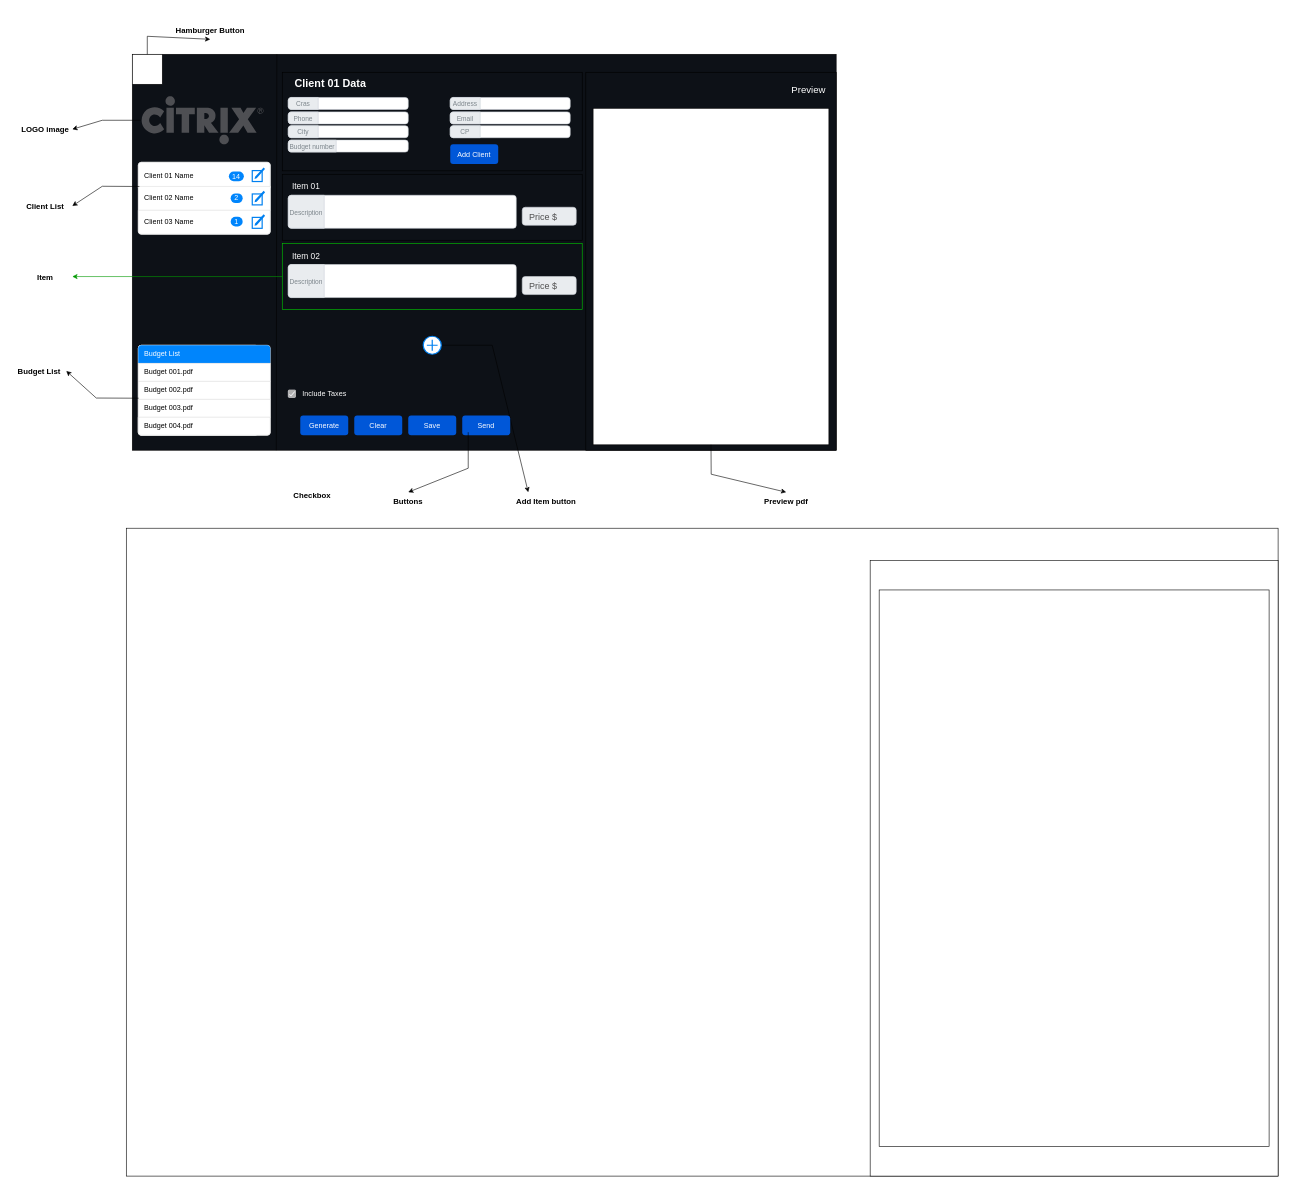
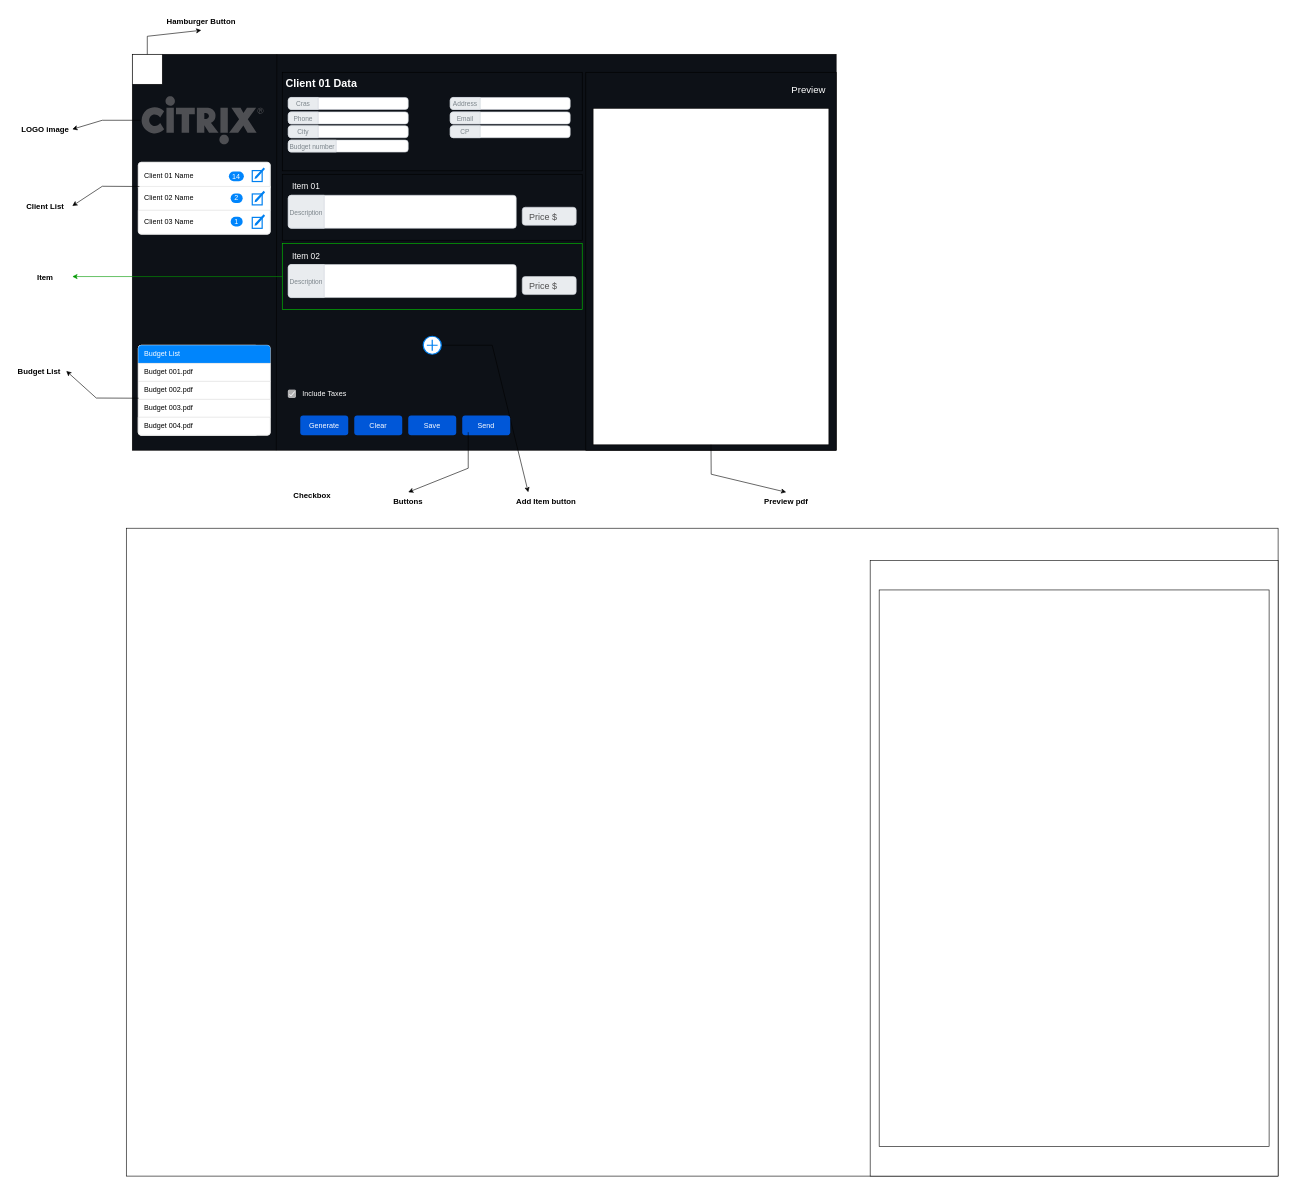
- <mxCell id="62" value="Hamburger Button" style="text;html=1;strokeColor=none;fillColor=none;align=center;verticalAlign=middle;whiteSpace=wrap;rounded=0;fontStyle=1;fontSize=13;" parent="1" vertex="1"><mxGeometry x="285" y="35" width="130" height="30" as="geometry" /></mxCell>
+ <mxCell id="62" value="Hamburger Button" style="text;html=1;strokeColor=none;fillColor=none;align=center;verticalAlign=middle;whiteSpace=wrap;rounded=0;fontStyle=1;fontSize=13;" parent="1" vertex="1"><mxGeometry x="270" y="20" width="130" height="30" as="geometry" /></mxCell>
- <mxCell id="40" value="Client 01 Data" style="text;strokeColor=none;fillColor=none;html=1;fontSize=18;fontStyle=1;verticalAlign=middle;align=center;fontColor=#FFFFFF;" parent="1" vertex="1"><mxGeometry x="485" y="124" width="130" height="30" as="geometry" /></mxCell>
+ <mxCell id="40" value="Client 01 Data" style="text;strokeColor=none;fillColor=none;html=1;fontSize=18;fontStyle=1;verticalAlign=middle;align=center;fontColor=#FFFFFF;" parent="1" vertex="1"><mxGeometry x="470" y="124" width="130" height="30" as="geometry" /></mxCell>
- <mxCell id="63" value="Add Client" style="rounded=1;fillColor=#0057D8;strokeColor=none;html=1;whiteSpace=wrap;fontColor=#ffffff;align=center;verticalAlign=middle;fontStyle=0;fontSize=12;sketch=0;" parent="1" vertex="1"><mxGeometry x="750" y="240" width="80" height="33" as="geometry" /></mxCell>
